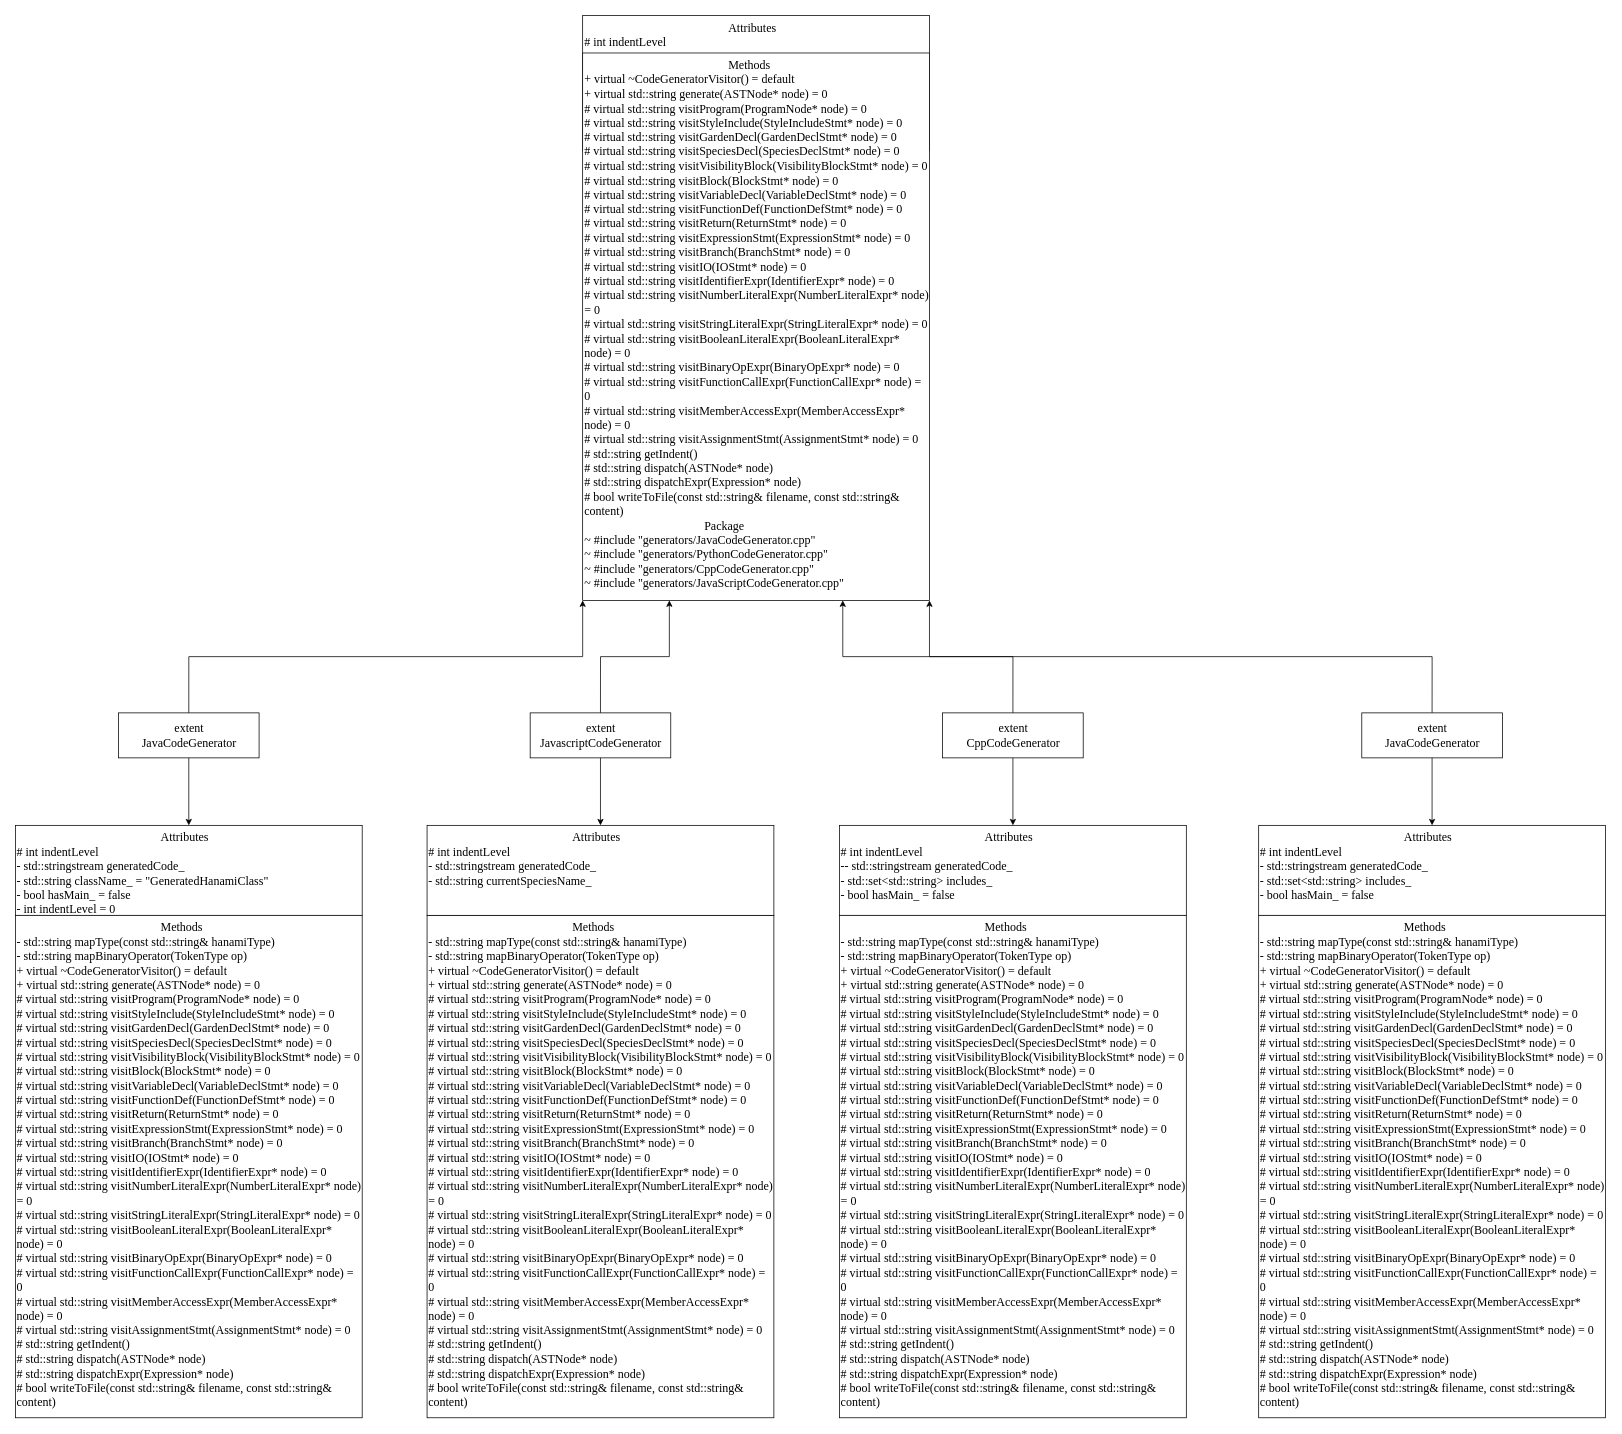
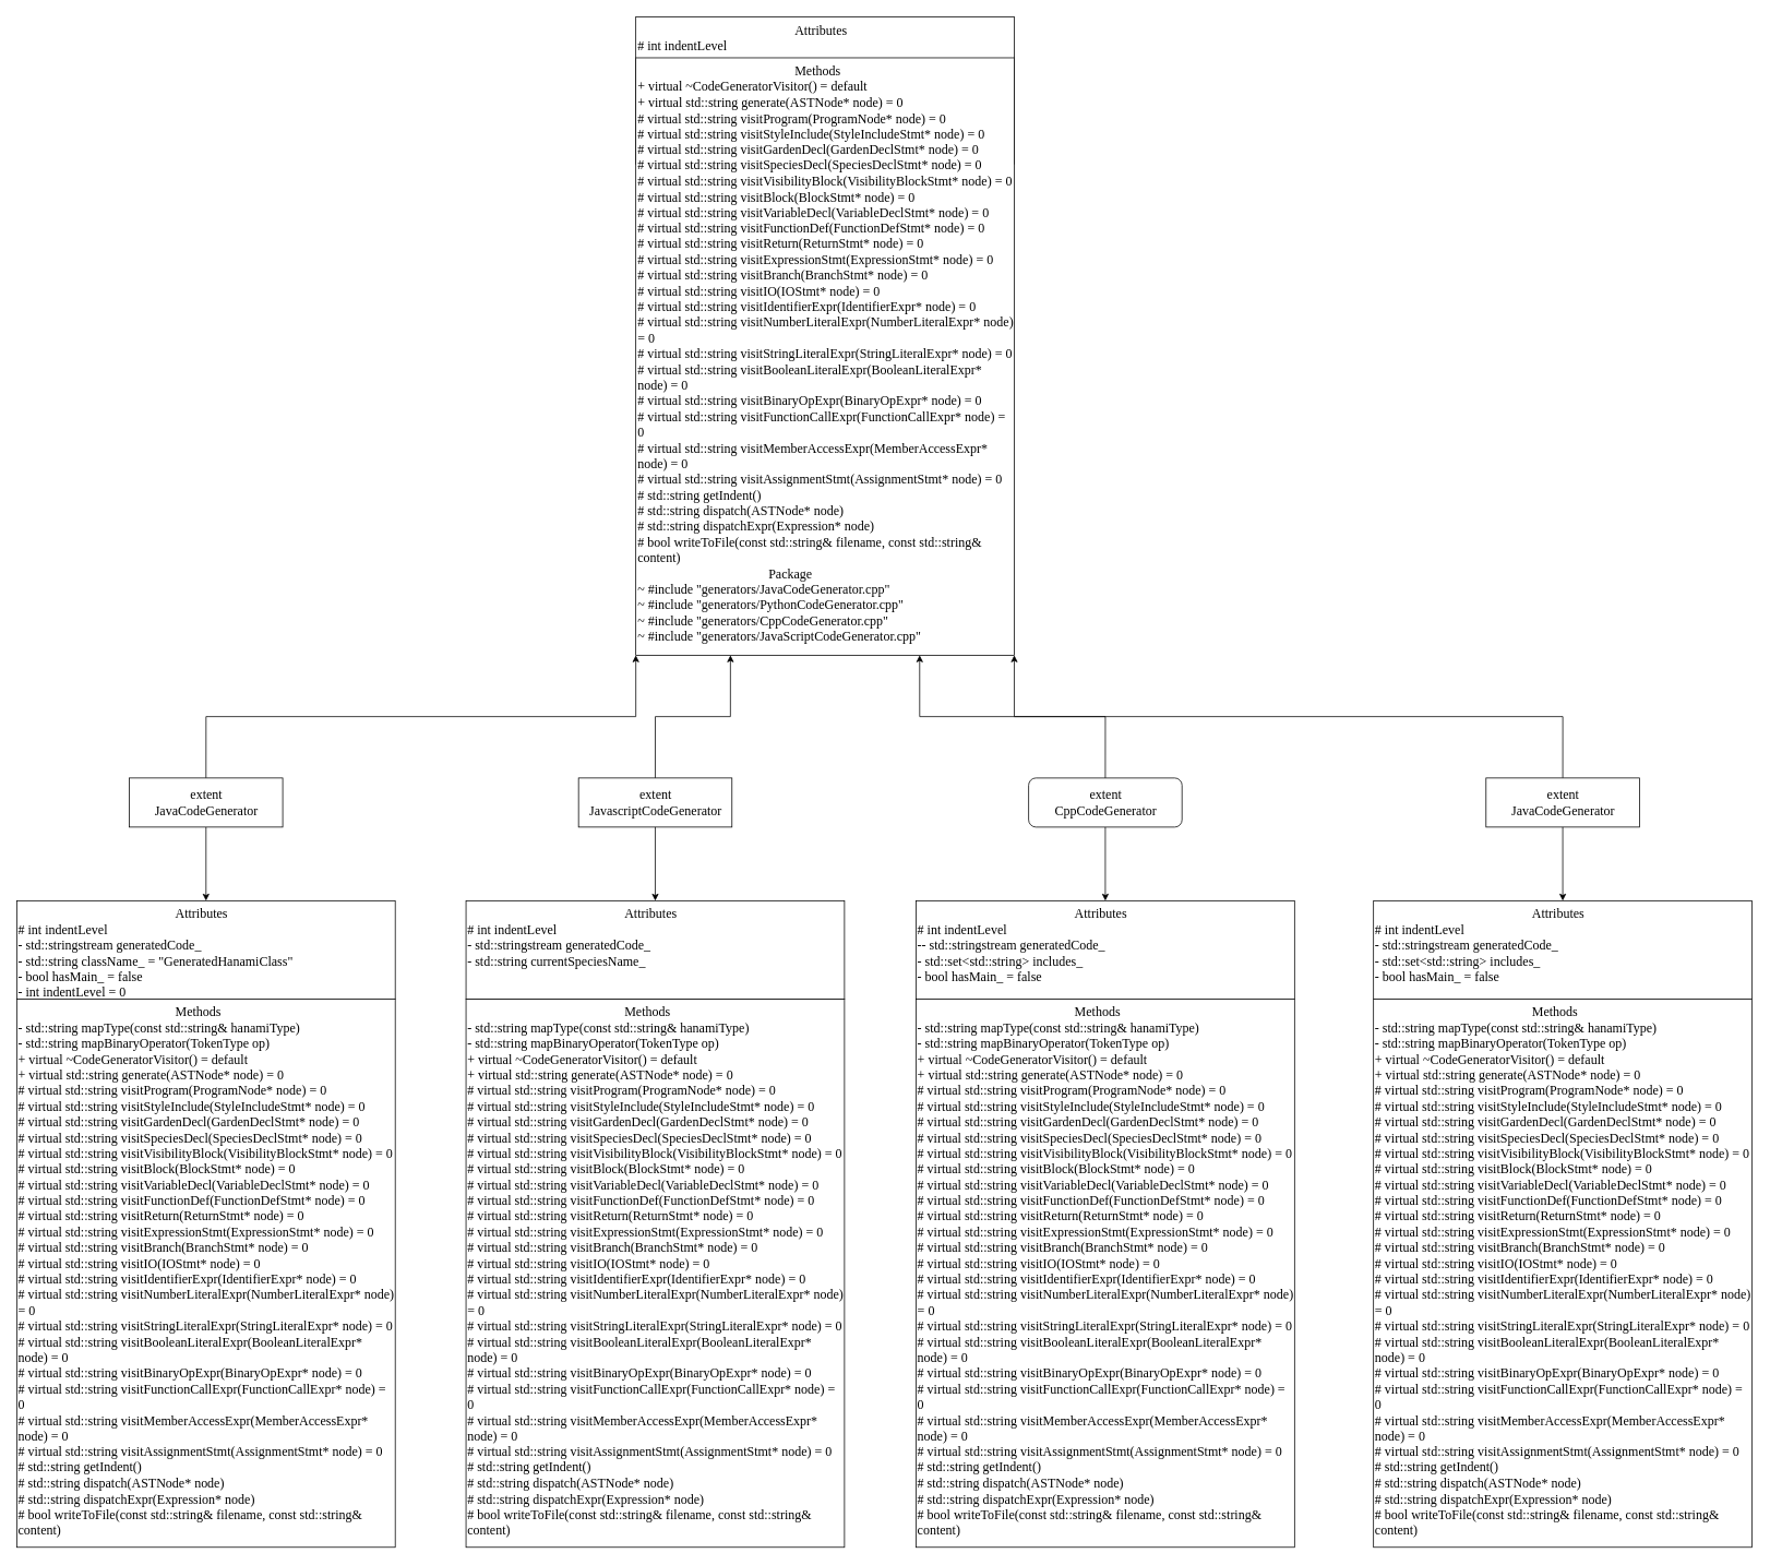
- <mxCell id="17" value="extent&lt;div&gt;CppCodeGenerator&lt;/div&gt;" style="rounded=0;whiteSpace=wrap;html=1;spacing=2;fontSize=16;fontFamily=Times New Roman;" vertex="1" parent="1"><mxGeometry x="1256.5" y="950" width="187.5" height="60" as="geometry" /></mxCell>
+ <mxCell id="17" value="extent&lt;div&gt;CppCodeGenerator&lt;/div&gt;" style="whiteSpace=wrap;html=1;spacing=2;fontSize=16;fontFamily=Times New Roman;rounded=1;" vertex="1" parent="1"><mxGeometry x="1256.5" y="950" width="187.5" height="60" as="geometry" /></mxCell>
